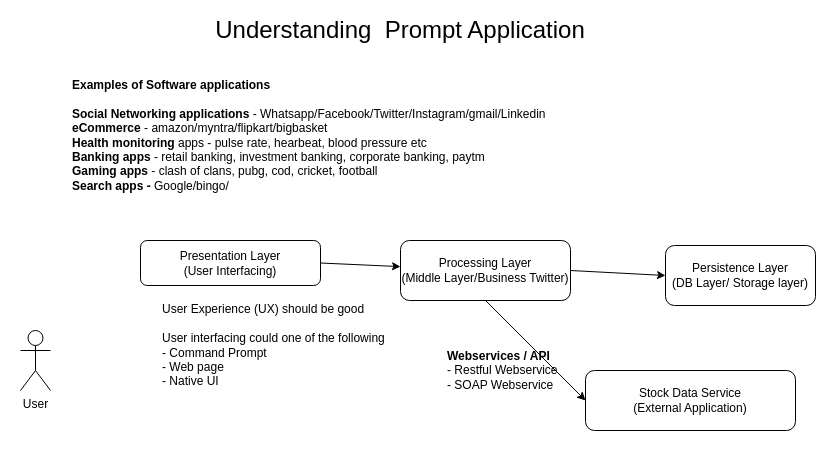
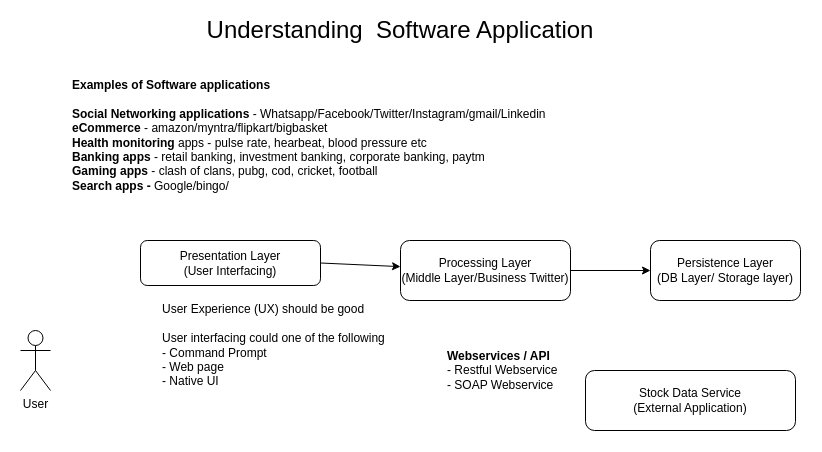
- <mxCell id="13" value="Understanding&amp;nbsp; Prompt Application" style="text;html=1;strokeColor=none;fillColor=none;align=center;verticalAlign=middle;whiteSpace=wrap;rounded=0;fontSize=24;" vertex="1" parent="1"><mxGeometry x="190" y="20" width="420" height="20" as="geometry" /></mxCell>
+ <mxCell id="13" value="Understanding&amp;nbsp; Software Application" style="text;html=1;strokeColor=none;fillColor=none;align=center;verticalAlign=middle;whiteSpace=wrap;rounded=0;fontSize=24;" vertex="1" parent="1"><mxGeometry x="190" y="20" width="420" height="20" as="geometry" /></mxCell>
- <mxCell id="5" value="Persistence Layer&lt;br&gt;(DB Layer/ Storage layer)" style="rounded=1;whiteSpace=wrap;html=1;" vertex="1" parent="1"><mxGeometry x="665" y="245" width="150" height="60" as="geometry" /></mxCell>
+ <mxCell id="5" value="Persistence Layer&lt;br&gt;(DB Layer/ Storage layer)" style="rounded=1;whiteSpace=wrap;html=1;" vertex="1" parent="1"><mxGeometry x="650" y="240" width="150" height="60" as="geometry" /></mxCell>
- <mxCell id="11" value="" style="endArrow=classic;html=1;entryX=0;entryY=0.5;entryDx=0;entryDy=0;exitX=0.5;exitY=1;exitDx=0;exitDy=0;" edge="1" parent="1" source="4" target="8"><mxGeometry width="50" height="50" relative="1" as="geometry"><mxPoint x="390" y="280" as="sourcePoint" /><mxPoint x="440" y="230" as="targetPoint" /></mxGeometry></mxCell>
